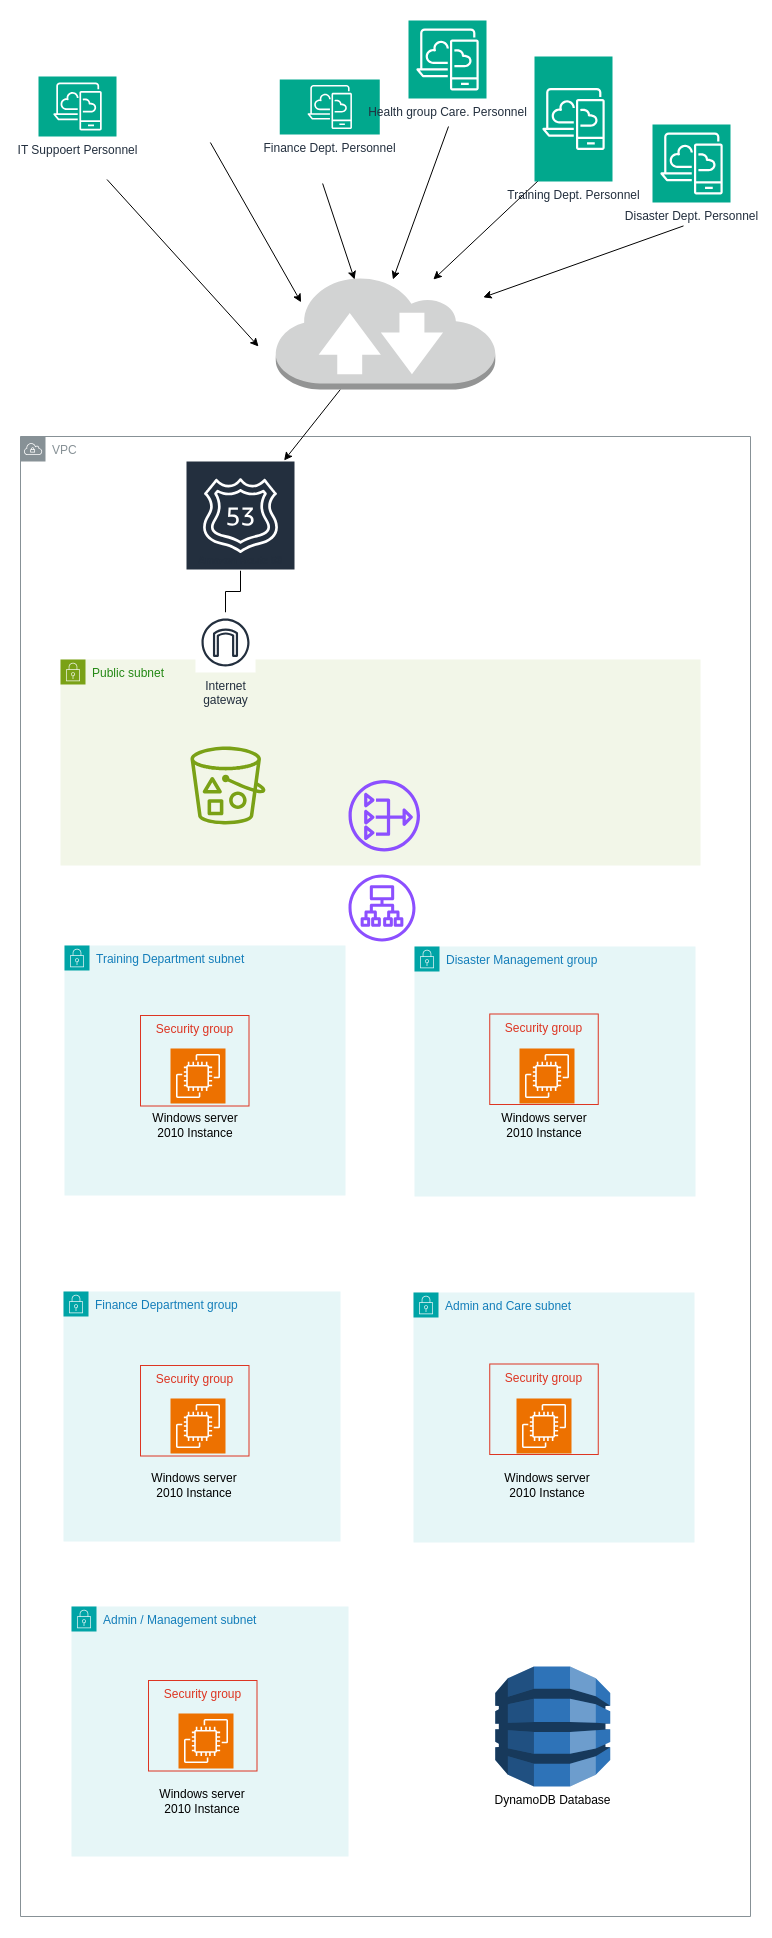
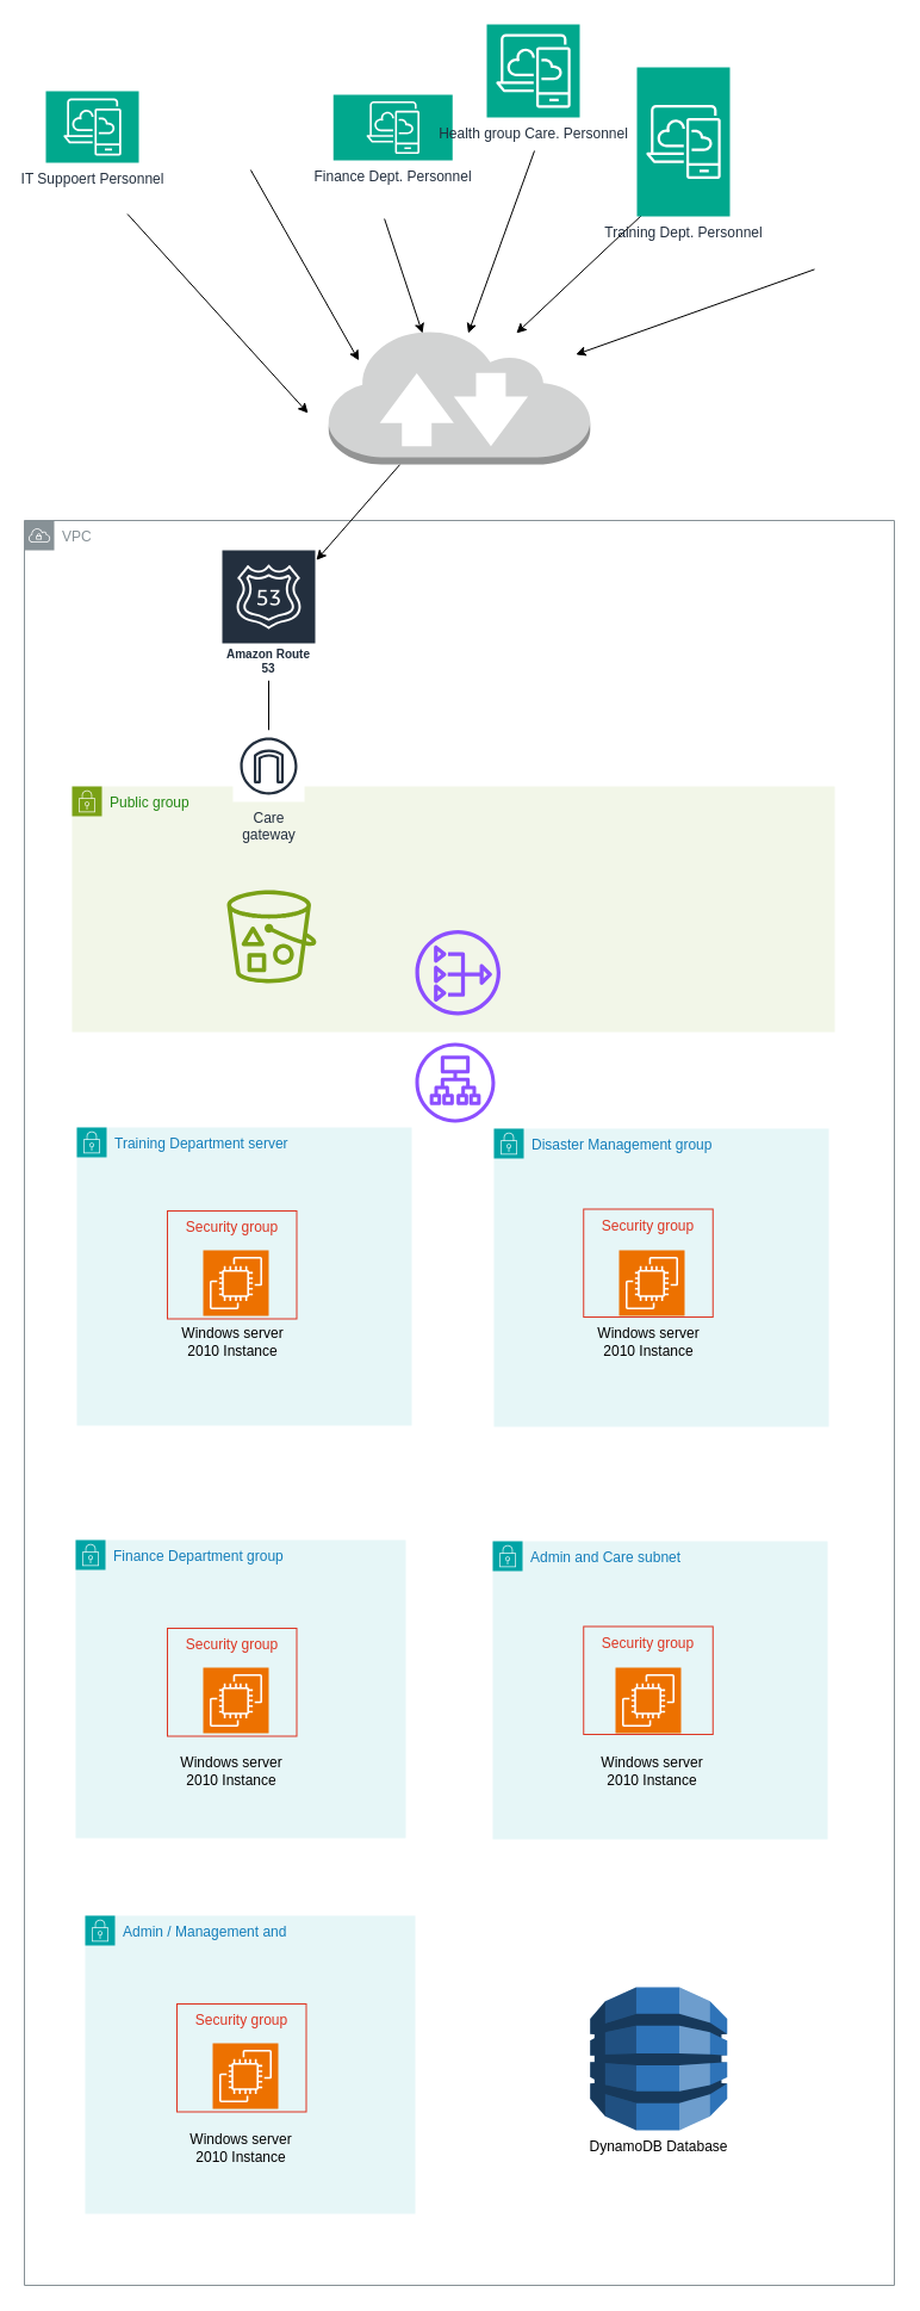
- <mxCell id="39" value="Disaster Dept. Personnel" style="sketch=0;points=[[0,0,0],[0.25,0,0],[0.5,0,0],[0.75,0,0],[1,0,0],[0,1,0],[0.25,1,0],[0.5,1,0],[0.75,1,0],[1,1,0],[0,0.25,0],[0,0.5,0],[0,0.75,0],[1,0.25,0],[1,0.5,0],[1,0.75,0]];outlineConnect=0;fontColor=#232F3E;fillColor=#01A88D;strokeColor=#ffffff;dashed=0;verticalLabelPosition=bottom;verticalAlign=top;align=center;html=1;fontSize=12;fontStyle=0;aspect=fixed;shape=mxgraph.aws4.resourceIcon;resIcon=mxgraph.aws4.desktop_and_app_streaming;" vertex="1" parent="1"><mxGeometry x="652" y="124" width="78" height="78" as="geometry" /></mxCell>
- <mxCell id="15" value="Amazon Route 53" style="sketch=0;outlineConnect=0;fontColor=#232F3E;gradientColor=none;strokeColor=#ffffff;fillColor=#232F3E;dashed=0;verticalLabelPosition=middle;verticalAlign=bottom;align=center;html=1;whiteSpace=wrap;fontSize=10;fontStyle=1;spacing=3;shape=mxgraph.aws4.productIcon;prIcon=mxgraph.aws4.route_53;" vertex="1" parent="1"><mxGeometry x="185" y="460" width="110" height="110" as="geometry" /></mxCell>
+ <mxCell id="15" value="Amazon Route 53" style="sketch=0;outlineConnect=0;fontColor=#232F3E;gradientColor=none;strokeColor=#ffffff;fillColor=#232F3E;dashed=0;verticalLabelPosition=middle;verticalAlign=bottom;align=center;html=1;whiteSpace=wrap;fontSize=10;fontStyle=1;spacing=3;shape=mxgraph.aws4.productIcon;prIcon=mxgraph.aws4.route_53;" vertex="1" parent="1"><mxGeometry x="185" y="460" width="80" height="110" as="geometry" /></mxCell>
- <mxCell id="3" value="Public subnet" style="points=[[0,0],[0.25,0],[0.5,0],[0.75,0],[1,0],[1,0.25],[1,0.5],[1,0.75],[1,1],[0.75,1],[0.5,1],[0.25,1],[0,1],[0,0.75],[0,0.5],[0,0.25]];outlineConnect=0;gradientColor=none;html=1;whiteSpace=wrap;fontSize=12;fontStyle=0;container=1;pointerEvents=0;collapsible=0;recursiveResize=0;shape=mxgraph.aws4.group;grIcon=mxgraph.aws4.group_security_group;grStroke=0;strokeColor=#7AA116;fillColor=#F2F6E8;verticalAlign=top;align=left;spacingLeft=30;fontColor=#248814;dashed=0;" vertex="1" parent="1"><mxGeometry x="60" y="659" width="640" height="206" as="geometry" /></mxCell>
+ <mxCell id="3" value="Public group" style="points=[[0,0],[0.25,0],[0.5,0],[0.75,0],[1,0],[1,0.25],[1,0.5],[1,0.75],[1,1],[0.75,1],[0.5,1],[0.25,1],[0,1],[0,0.75],[0,0.5],[0,0.25]];outlineConnect=0;gradientColor=none;html=1;whiteSpace=wrap;fontSize=12;fontStyle=0;container=1;pointerEvents=0;collapsible=0;recursiveResize=0;shape=mxgraph.aws4.group;grIcon=mxgraph.aws4.group_security_group;grStroke=0;strokeColor=#7AA116;fillColor=#F2F6E8;verticalAlign=top;align=left;spacingLeft=30;fontColor=#248814;dashed=0;" vertex="1" parent="1"><mxGeometry x="60" y="659" width="640" height="206" as="geometry" /></mxCell>
- <mxCell id="17" value="Internet&#10;gateway" style="sketch=0;outlineConnect=0;fontColor=#232F3E;gradientColor=none;strokeColor=#232F3E;fillColor=#ffffff;dashed=0;verticalLabelPosition=bottom;verticalAlign=top;align=center;html=1;fontSize=12;fontStyle=0;aspect=fixed;shape=mxgraph.aws4.resourceIcon;resIcon=mxgraph.aws4.internet_gateway;" vertex="1" parent="1"><mxGeometry x="195" y="612" width="60" height="60" as="geometry" /></mxCell>
+ <mxCell id="17" value="Care&#10;gateway" style="sketch=0;outlineConnect=0;fontColor=#232F3E;gradientColor=none;strokeColor=#232F3E;fillColor=#ffffff;dashed=0;verticalLabelPosition=bottom;verticalAlign=top;align=center;html=1;fontSize=12;fontStyle=0;aspect=fixed;shape=mxgraph.aws4.resourceIcon;resIcon=mxgraph.aws4.internet_gateway;" vertex="1" parent="1"><mxGeometry x="195" y="612" width="60" height="60" as="geometry" /></mxCell>
- <mxCell id="4" value="Training Department subnet" style="points=[[0,0],[0.25,0],[0.5,0],[0.75,0],[1,0],[1,0.25],[1,0.5],[1,0.75],[1,1],[0.75,1],[0.5,1],[0.25,1],[0,1],[0,0.75],[0,0.5],[0,0.25]];outlineConnect=0;gradientColor=none;html=1;whiteSpace=wrap;fontSize=12;fontStyle=0;container=1;pointerEvents=0;collapsible=0;recursiveResize=0;shape=mxgraph.aws4.group;grIcon=mxgraph.aws4.group_security_group;grStroke=0;strokeColor=#00A4A6;fillColor=#E6F6F7;verticalAlign=top;align=left;spacingLeft=30;fontColor=#147EBA;dashed=0;" vertex="1" parent="1"><mxGeometry x="64" y="945" width="281" height="250" as="geometry" /></mxCell>
+ <mxCell id="4" value="Training Department server" style="points=[[0,0],[0.25,0],[0.5,0],[0.75,0],[1,0],[1,0.25],[1,0.5],[1,0.75],[1,1],[0.75,1],[0.5,1],[0.25,1],[0,1],[0,0.75],[0,0.5],[0,0.25]];outlineConnect=0;gradientColor=none;html=1;whiteSpace=wrap;fontSize=12;fontStyle=0;container=1;pointerEvents=0;collapsible=0;recursiveResize=0;shape=mxgraph.aws4.group;grIcon=mxgraph.aws4.group_security_group;grStroke=0;strokeColor=#00A4A6;fillColor=#E6F6F7;verticalAlign=top;align=left;spacingLeft=30;fontColor=#147EBA;dashed=0;" vertex="1" parent="1"><mxGeometry x="64" y="945" width="281" height="250" as="geometry" /></mxCell>
- <mxCell id="41" value="Admin / Management subnet" style="points=[[0,0],[0.25,0],[0.5,0],[0.75,0],[1,0],[1,0.25],[1,0.5],[1,0.75],[1,1],[0.75,1],[0.5,1],[0.25,1],[0,1],[0,0.75],[0,0.5],[0,0.25]];outlineConnect=0;gradientColor=none;html=1;whiteSpace=wrap;fontSize=12;fontStyle=0;container=1;pointerEvents=0;collapsible=0;recursiveResize=0;shape=mxgraph.aws4.group;grIcon=mxgraph.aws4.group_security_group;grStroke=0;strokeColor=#00A4A6;fillColor=#E6F6F7;verticalAlign=top;align=left;spacingLeft=30;fontColor=#147EBA;dashed=0;" vertex="1" parent="1"><mxGeometry x="71" y="1606" width="277" height="250" as="geometry" /></mxCell>
+ <mxCell id="41" value="Admin / Management and" style="points=[[0,0],[0.25,0],[0.5,0],[0.75,0],[1,0],[1,0.25],[1,0.5],[1,0.75],[1,1],[0.75,1],[0.5,1],[0.25,1],[0,1],[0,0.75],[0,0.5],[0,0.25]];outlineConnect=0;gradientColor=none;html=1;whiteSpace=wrap;fontSize=12;fontStyle=0;container=1;pointerEvents=0;collapsible=0;recursiveResize=0;shape=mxgraph.aws4.group;grIcon=mxgraph.aws4.group_security_group;grStroke=0;strokeColor=#00A4A6;fillColor=#E6F6F7;verticalAlign=top;align=left;spacingLeft=30;fontColor=#147EBA;dashed=0;" vertex="1" parent="1"><mxGeometry x="71" y="1606" width="277" height="250" as="geometry" /></mxCell>
